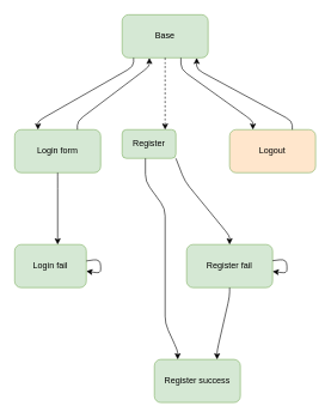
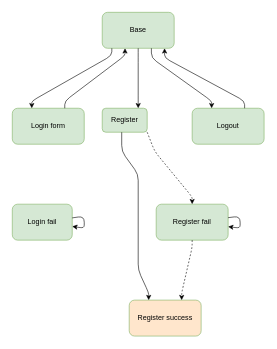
- <mxCell id="6" value="" style="endArrow=classic;html=1;noEdgeStyle=1;orthogonal=1;dashed=1;" parent="1" source="2" target="3" edge="1"><mxGeometry width="50" height="50" relative="1" as="geometry"><mxPoint x="540" y="540" as="sourcePoint" /><mxPoint x="590" y="490" as="targetPoint" /><Array as="points"><mxPoint x="230" y="94" /><mxPoint x="230" y="168" /></Array></mxGeometry></mxCell>
+ <mxCell id="6" value="" style="endArrow=classic;html=1;noEdgeStyle=1;orthogonal=1;" parent="1" source="2" target="3" edge="1"><mxGeometry width="50" height="50" relative="1" as="geometry"><mxPoint x="540" y="540" as="sourcePoint" /><mxPoint x="590" y="490" as="targetPoint" /><Array as="points"><mxPoint x="230" y="94" /><mxPoint x="230" y="168" /></Array></mxGeometry></mxCell>
- <mxCell id="16" value="Logout" style="rounded=1;whiteSpace=wrap;html=1;fillColor=#ffe6cc;strokeColor=#82b366;" parent="1" vertex="1"><mxGeometry x="320" y="180" width="120" height="60" as="geometry" /></mxCell>
+ <mxCell id="16" value="Logout" style="rounded=1;whiteSpace=wrap;html=1;fillColor=#d5e8d4;strokeColor=#82b366;" parent="1" vertex="1"><mxGeometry x="320" y="180" width="120" height="60" as="geometry" /></mxCell>
- <mxCell id="10" value="" style="endArrow=classic;html=1;noEdgeStyle=1;orthogonal=1;" parent="1" source="3" target="8" edge="1"><mxGeometry width="50" height="50" relative="1" as="geometry"><mxPoint x="540" y="530" as="sourcePoint" /><mxPoint x="590" y="480" as="targetPoint" /><Array as="points"><mxPoint x="257.5" y="252" /><mxPoint x="320" y="328" /></Array></mxGeometry></mxCell>
+ <mxCell id="10" value="" style="endArrow=classic;html=1;noEdgeStyle=1;orthogonal=1;dashed=1;" parent="1" source="3" target="8" edge="1"><mxGeometry width="50" height="50" relative="1" as="geometry"><mxPoint x="540" y="530" as="sourcePoint" /><mxPoint x="590" y="480" as="targetPoint" /><Array as="points"><mxPoint x="257.5" y="252" /><mxPoint x="320" y="328" /></Array></mxGeometry></mxCell>
- <mxCell id="14" value="" style="endArrow=classic;html=1;noEdgeStyle=1;orthogonal=1;" parent="1" source="4" target="13" edge="1"><mxGeometry width="50" height="50" relative="1" as="geometry"><mxPoint x="540" y="540" as="sourcePoint" /><mxPoint x="590" y="490" as="targetPoint" /><Array as="points"><mxPoint x="80" y="252" /><mxPoint x="80" y="328" /></Array></mxGeometry></mxCell>
- <mxCell id="12" value="" style="endArrow=classic;html=1;noEdgeStyle=1;orthogonal=1;" parent="1" source="8" target="7" edge="1"><mxGeometry width="50" height="50" relative="1" as="geometry"><mxPoint x="540" y="530" as="sourcePoint" /><mxPoint x="590" y="480" as="targetPoint" /><Array as="points"><mxPoint x="320" y="412" /><mxPoint x="302.5" y="488" /></Array></mxGeometry></mxCell>
+ <mxCell id="12" value="" style="endArrow=classic;html=1;noEdgeStyle=1;orthogonal=1;dashed=1;" parent="1" source="8" target="7" edge="1"><mxGeometry width="50" height="50" relative="1" as="geometry"><mxPoint x="540" y="530" as="sourcePoint" /><mxPoint x="590" y="480" as="targetPoint" /><Array as="points"><mxPoint x="320" y="412" /><mxPoint x="302.5" y="488" /></Array></mxGeometry></mxCell>
- <mxCell id="7" value="Register success" style="rounded=1;whiteSpace=wrap;html=1;fillColor=#d5e8d4;strokeColor=#82b366;" parent="1" vertex="1"><mxGeometry x="215" y="500" width="120" height="60" as="geometry" /></mxCell>
+ <mxCell id="7" value="Register success" style="rounded=1;whiteSpace=wrap;html=1;fillColor=#ffe6cc;strokeColor=#82b366;" parent="1" vertex="1"><mxGeometry x="215" y="500" width="120" height="60" as="geometry" /></mxCell>
